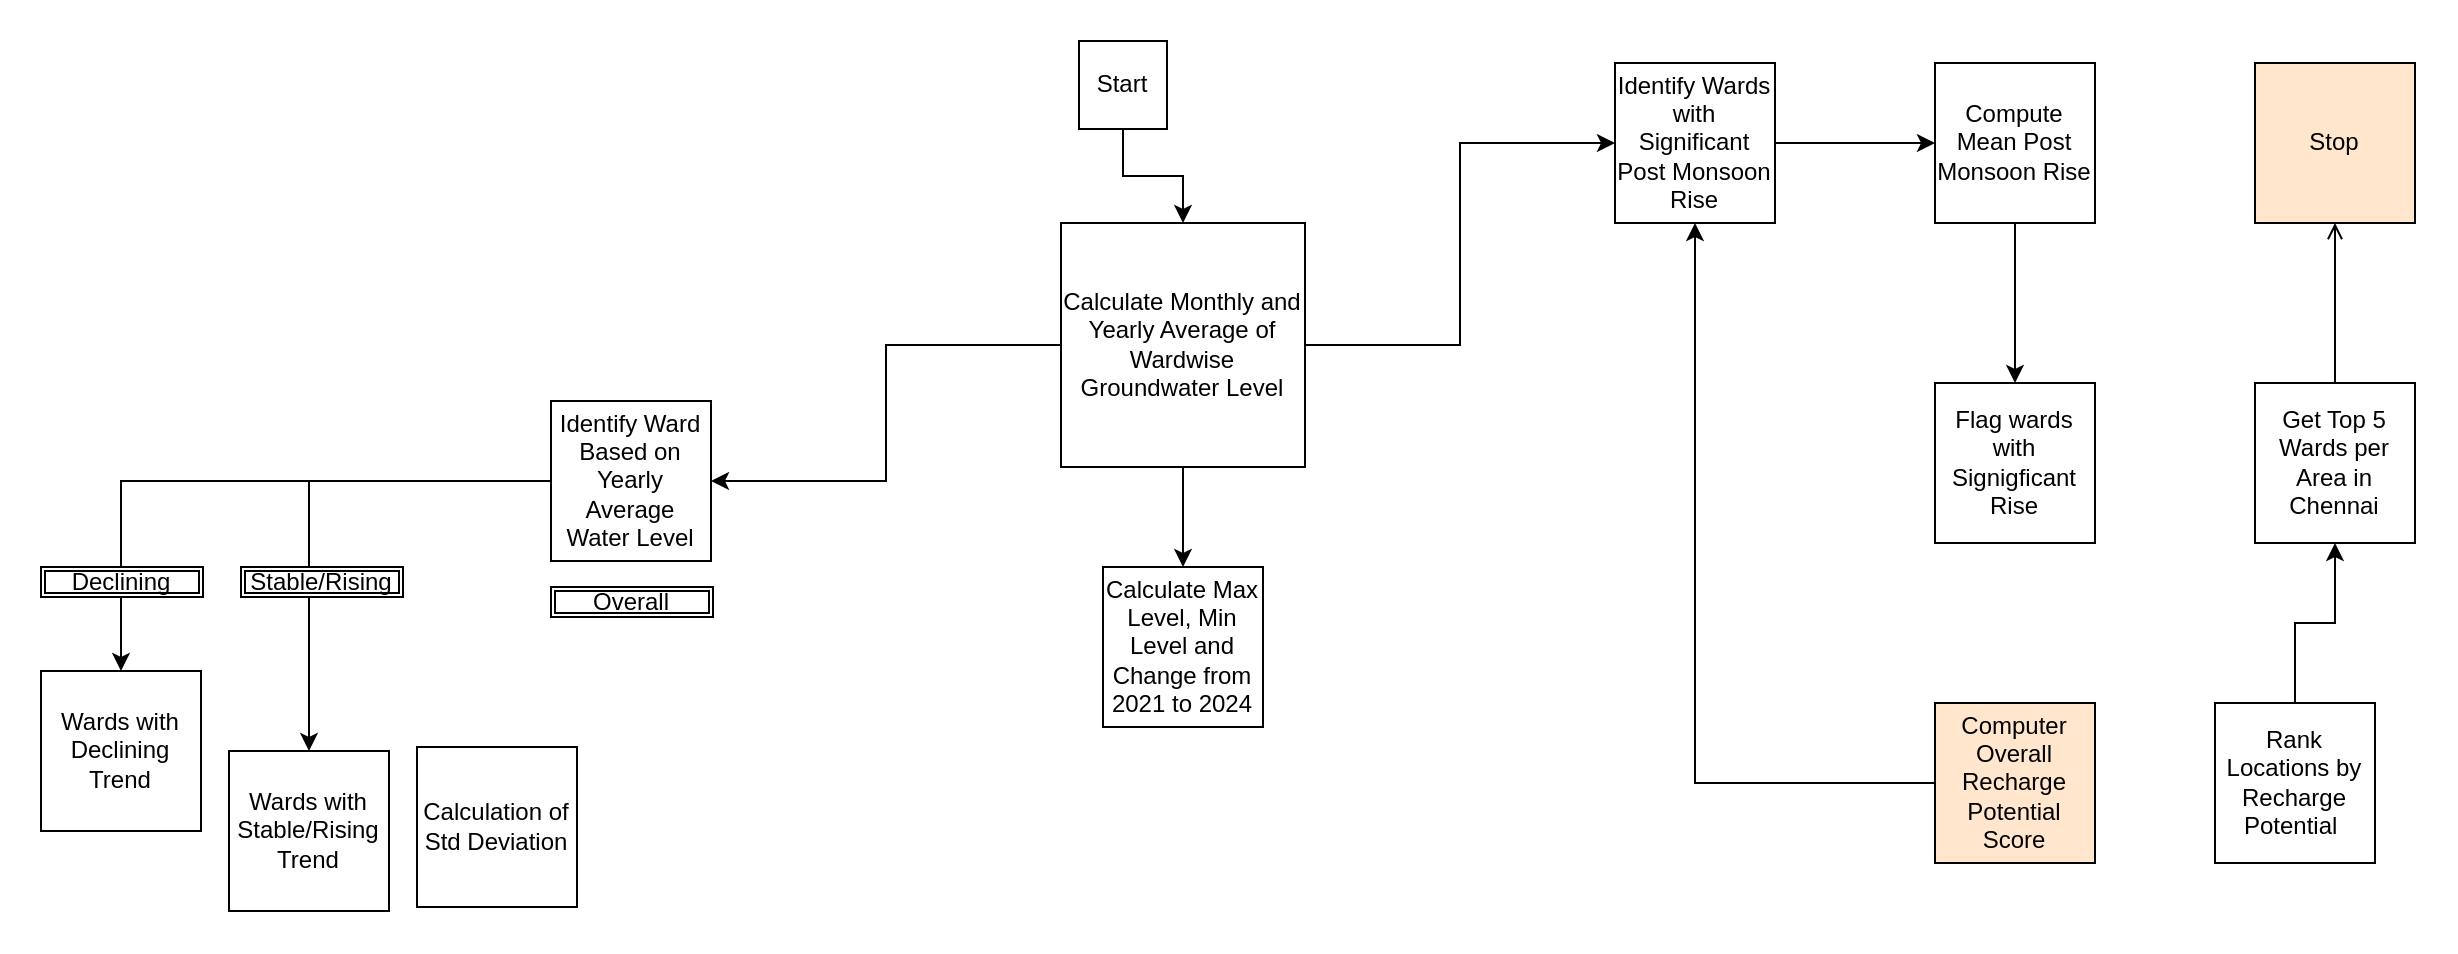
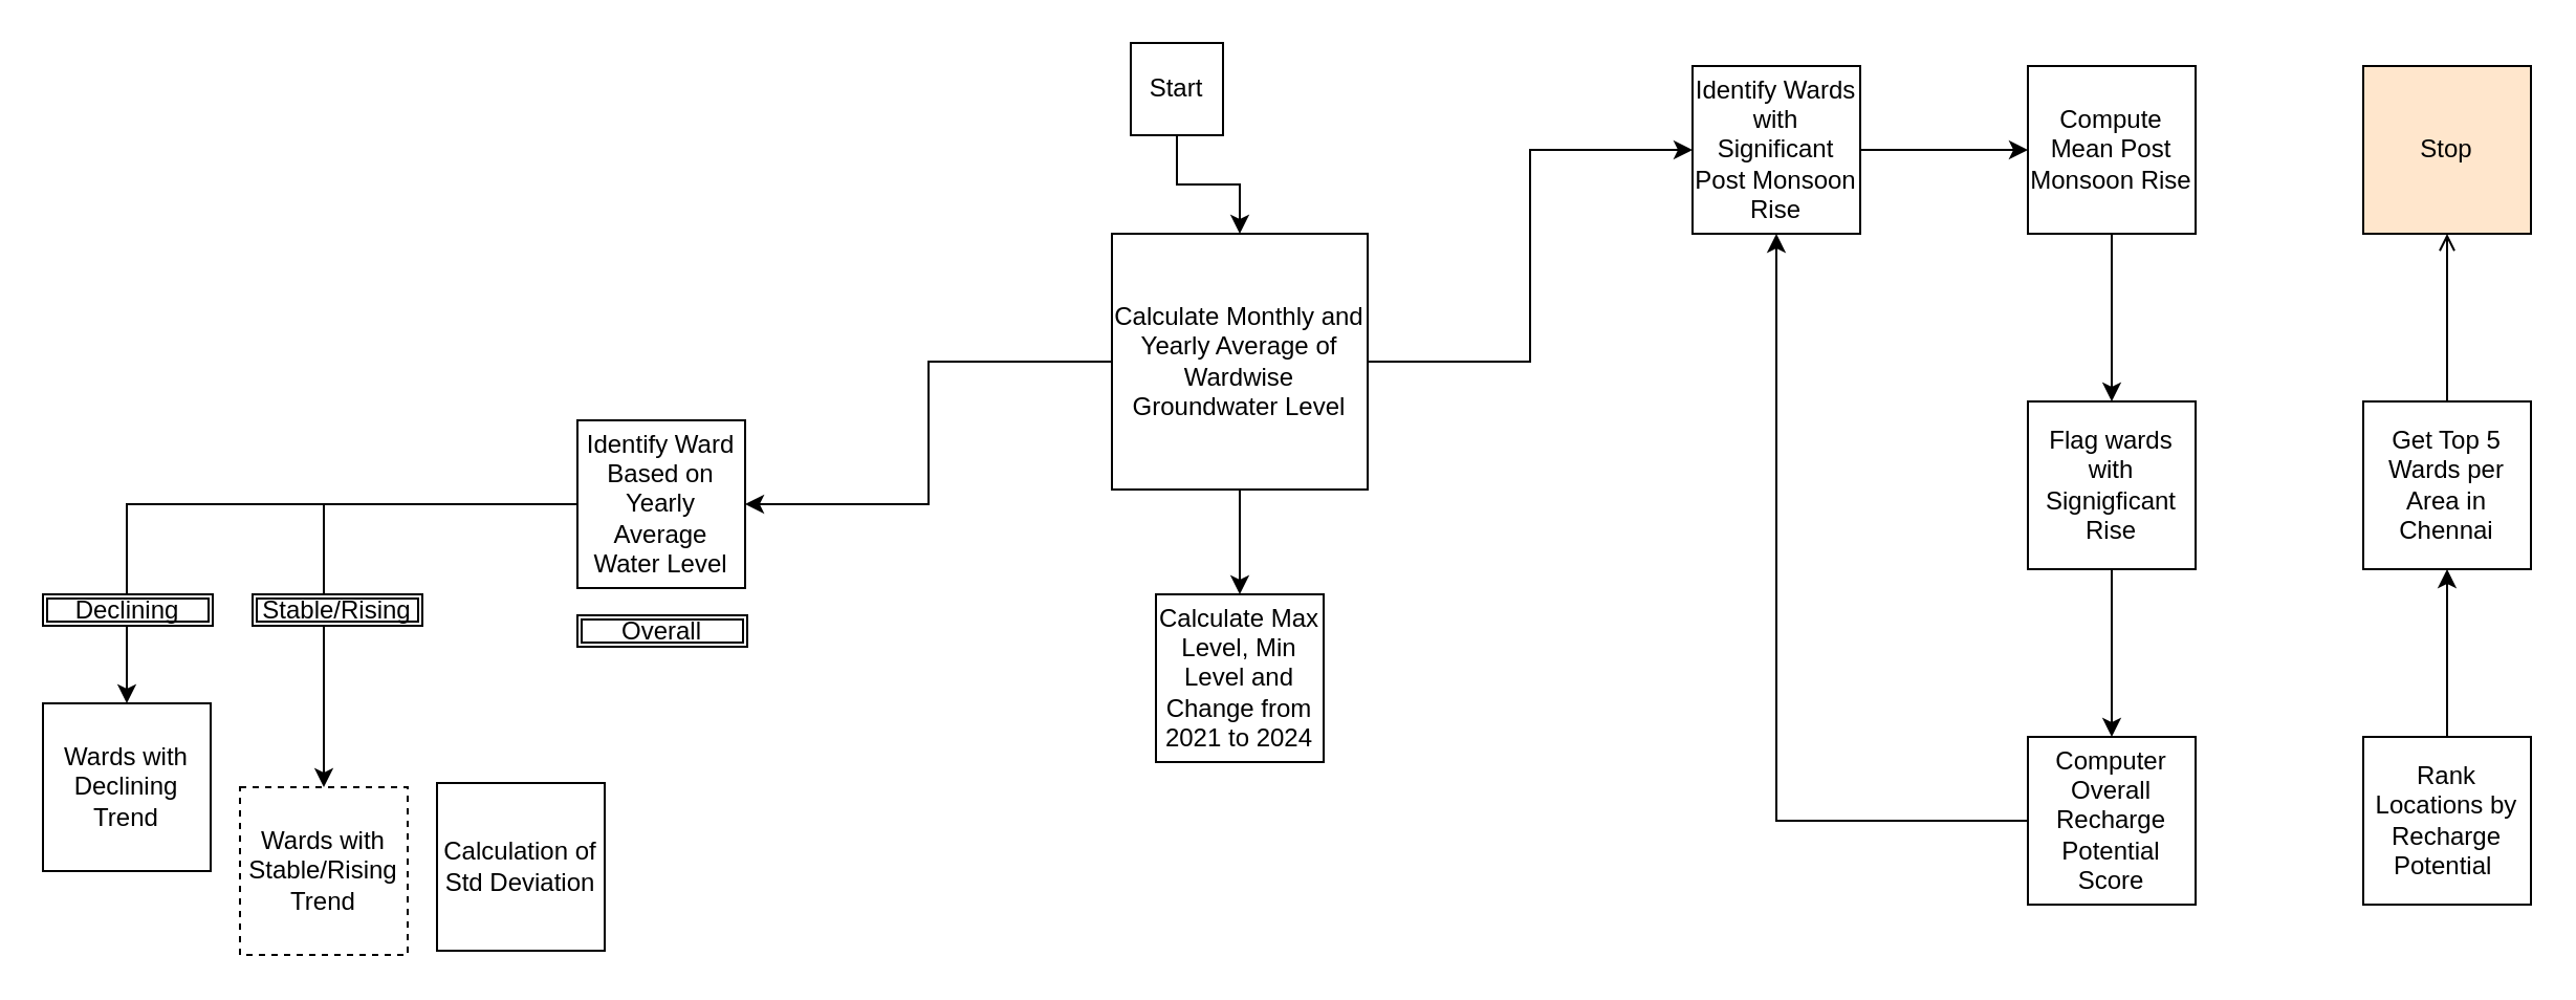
+ <mxCell id="20" value="" style="edgeStyle=orthogonalEdgeStyle;rounded=0;orthogonalLoop=1;jettySize=auto;html=1;" edge="1" parent="1" source="21" target="23"><mxGeometry relative="1" as="geometry" /></mxCell>
- <mxCell id="23" value="Computer Overall Recharge Potential Score" style="whiteSpace=wrap;html=1;aspect=fixed;fillColor=#ffe6cc;" vertex="1" parent="1"><mxGeometry x="967" y="351" width="80" height="80" as="geometry" /></mxCell>
+ <mxCell id="23" value="Computer Overall Recharge Potential Score" style="whiteSpace=wrap;html=1;aspect=fixed;" vertex="1" parent="1"><mxGeometry x="967" y="351" width="80" height="80" as="geometry" /></mxCell>
- <mxCell id="25" value="Rank Locations by Recharge Potential&amp;nbsp;" style="whiteSpace=wrap;html=1;aspect=fixed;" vertex="1" parent="1"><mxGeometry x="1107" y="351" width="80" height="80" as="geometry" /></mxCell>
+ <mxCell id="25" value="Rank Locations by Recharge Potential&amp;nbsp;" style="whiteSpace=wrap;html=1;aspect=fixed;" vertex="1" parent="1"><mxGeometry x="1127" y="351" width="80" height="80" as="geometry" /></mxCell>
- <mxCell id="14" value="Wards with Stable/Rising&lt;div&gt;Trend&lt;/div&gt;" style="whiteSpace=wrap;html=1;aspect=fixed;" vertex="1" parent="1"><mxGeometry x="114" y="375" width="80" height="80" as="geometry" /></mxCell>
+ <mxCell id="14" value="Wards with Stable/Rising&lt;div&gt;Trend&lt;/div&gt;" style="whiteSpace=wrap;html=1;aspect=fixed;dashed=1;" vertex="1" parent="1"><mxGeometry x="114" y="375" width="80" height="80" as="geometry" /></mxCell>
